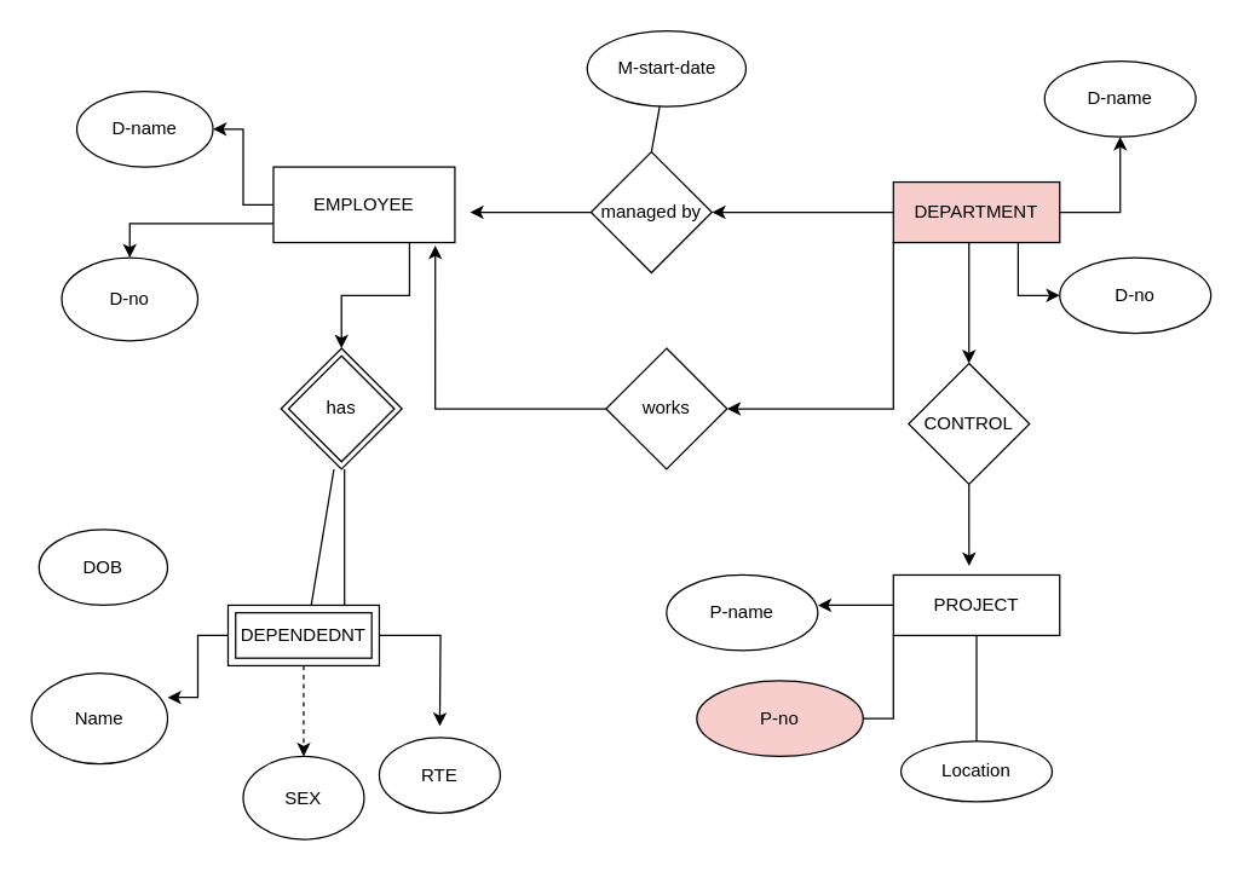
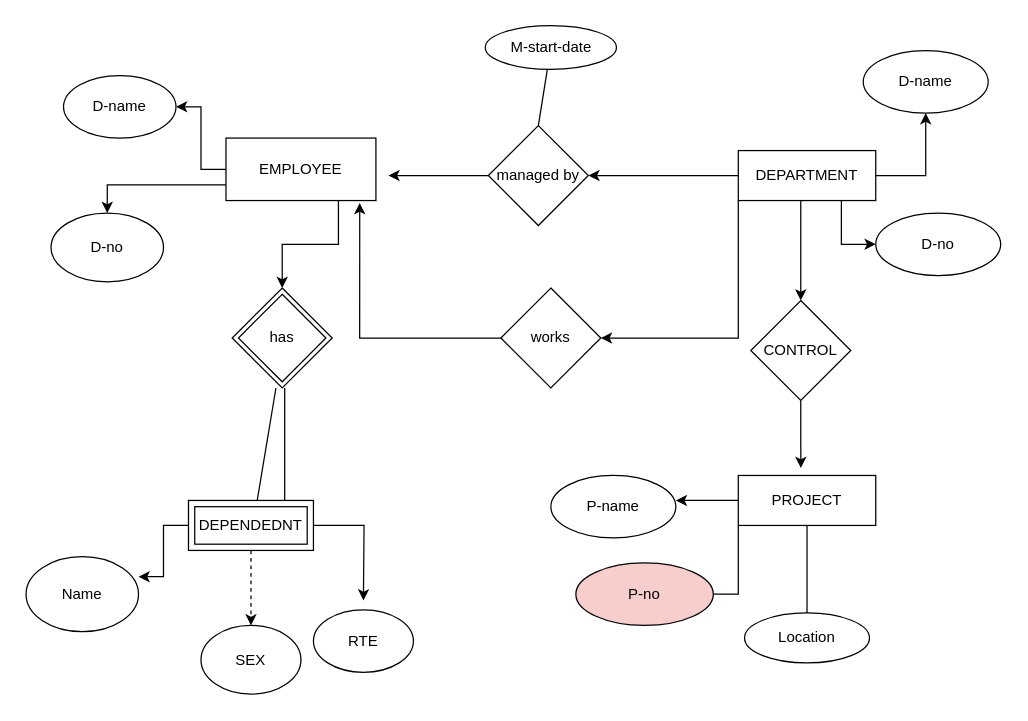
- <mxCell id="21" value="M-start-date" style="ellipse;whiteSpace=wrap;html=1;" vertex="1" parent="1"><mxGeometry x="387.5" y="20" width="105" height="50" as="geometry" /></mxCell>
+ <mxCell id="21" value="M-start-date" style="ellipse;whiteSpace=wrap;html=1;" vertex="1" parent="1"><mxGeometry x="387.5" y="20" width="105" height="35" as="geometry" /></mxCell>
- <mxCell id="6" value="DEPARTMENT" style="rounded=0;whiteSpace=wrap;html=1;fillColor=#f8cecc;" vertex="1" parent="1"><mxGeometry x="590" y="120" width="110" height="40" as="geometry" /></mxCell>
+ <mxCell id="6" value="DEPARTMENT" style="rounded=0;whiteSpace=wrap;html=1;" vertex="1" parent="1"><mxGeometry x="590" y="120" width="110" height="40" as="geometry" /></mxCell>
- <mxCell id="37" value="DOB" style="ellipse;whiteSpace=wrap;html=1;" vertex="1" parent="1"><mxGeometry x="25" y="350" width="85" height="50" as="geometry" /></mxCell>
